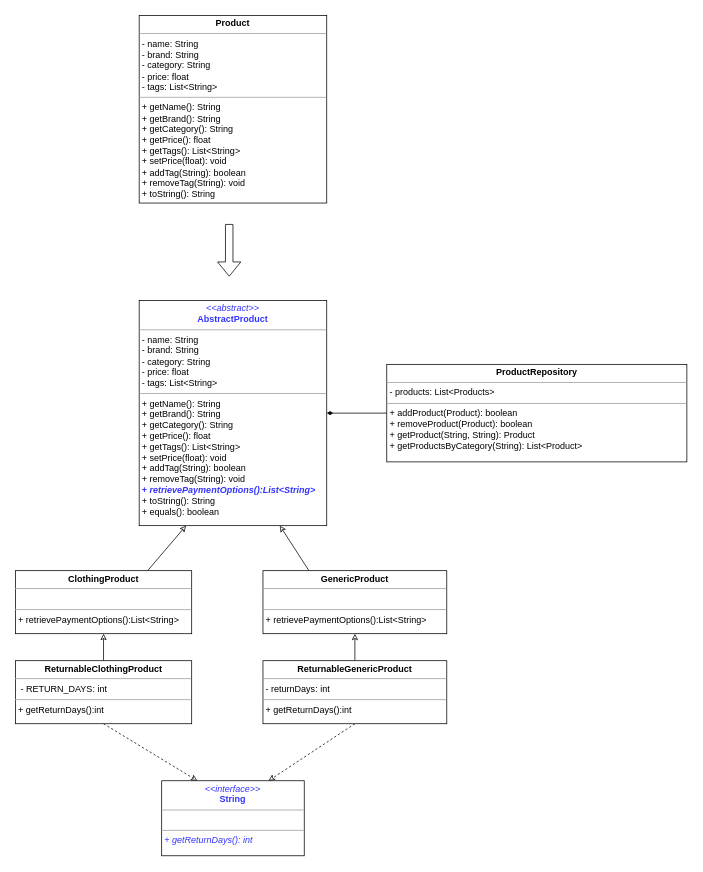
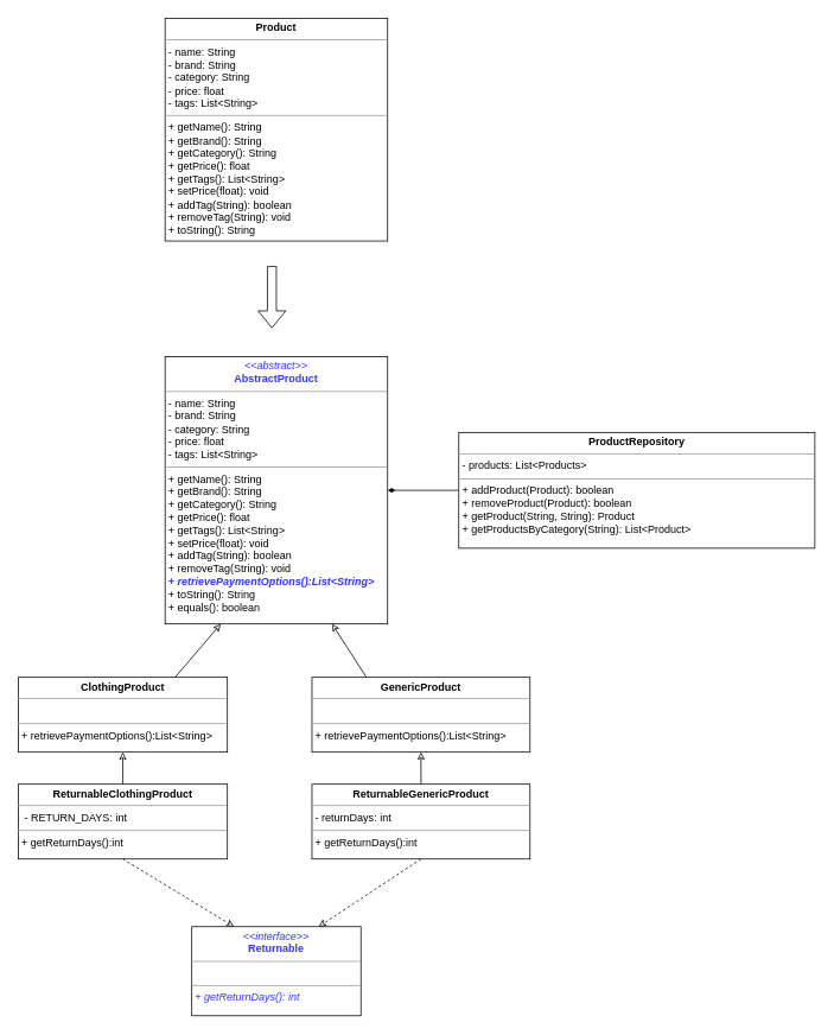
- <mxCell id="11" value="&lt;p style=&quot;margin: 0px ; margin-top: 4px ; text-align: center&quot;&gt;&lt;font color=&quot;#3333ff&quot;&gt;&lt;i&gt;&amp;lt;&amp;lt;interface&amp;gt;&amp;gt;&lt;/i&gt;&lt;br&gt;&lt;/font&gt;&lt;b&gt;&lt;font color=&quot;#3333ff&quot;&gt;String&lt;/font&gt;&lt;/b&gt;&lt;/p&gt;&lt;hr size=&quot;1&quot;&gt;&lt;p style=&quot;margin: 0px ; margin-left: 4px&quot;&gt;&lt;br&gt;&lt;/p&gt;&lt;hr size=&quot;1&quot;&gt;&lt;p style=&quot;margin: 0px ; margin-left: 4px&quot;&gt;&lt;span&gt;&lt;i&gt;&lt;font color=&quot;#3333ff&quot;&gt;+ getReturnDays(): int&lt;/font&gt;&lt;/i&gt;&lt;/span&gt;&lt;br&gt;&lt;/p&gt;&lt;p style=&quot;margin: 0px ; margin-left: 4px&quot;&gt;&lt;br&gt;&lt;/p&gt;" style="verticalAlign=top;align=left;overflow=fill;fontSize=12;fontFamily=Helvetica;html=1;" parent="1" vertex="1"><mxGeometry x="215" y="1040" width="190" height="100" as="geometry" /></mxCell>
+ <mxCell id="11" value="&lt;p style=&quot;margin: 0px ; margin-top: 4px ; text-align: center&quot;&gt;&lt;font color=&quot;#3333ff&quot;&gt;&lt;i&gt;&amp;lt;&amp;lt;interface&amp;gt;&amp;gt;&lt;/i&gt;&lt;br&gt;&lt;/font&gt;&lt;b&gt;&lt;font color=&quot;#3333ff&quot;&gt;Returnable&lt;/font&gt;&lt;/b&gt;&lt;/p&gt;&lt;hr size=&quot;1&quot;&gt;&lt;p style=&quot;margin: 0px ; margin-left: 4px&quot;&gt;&lt;br&gt;&lt;/p&gt;&lt;hr size=&quot;1&quot;&gt;&lt;p style=&quot;margin: 0px ; margin-left: 4px&quot;&gt;&lt;span&gt;&lt;i&gt;&lt;font color=&quot;#3333ff&quot;&gt;+ getReturnDays(): int&lt;/font&gt;&lt;/i&gt;&lt;/span&gt;&lt;br&gt;&lt;/p&gt;&lt;p style=&quot;margin: 0px ; margin-left: 4px&quot;&gt;&lt;br&gt;&lt;/p&gt;" style="verticalAlign=top;align=left;overflow=fill;fontSize=12;fontFamily=Helvetica;html=1;" parent="1" vertex="1"><mxGeometry x="215" y="1040" width="190" height="100" as="geometry" /></mxCell>
